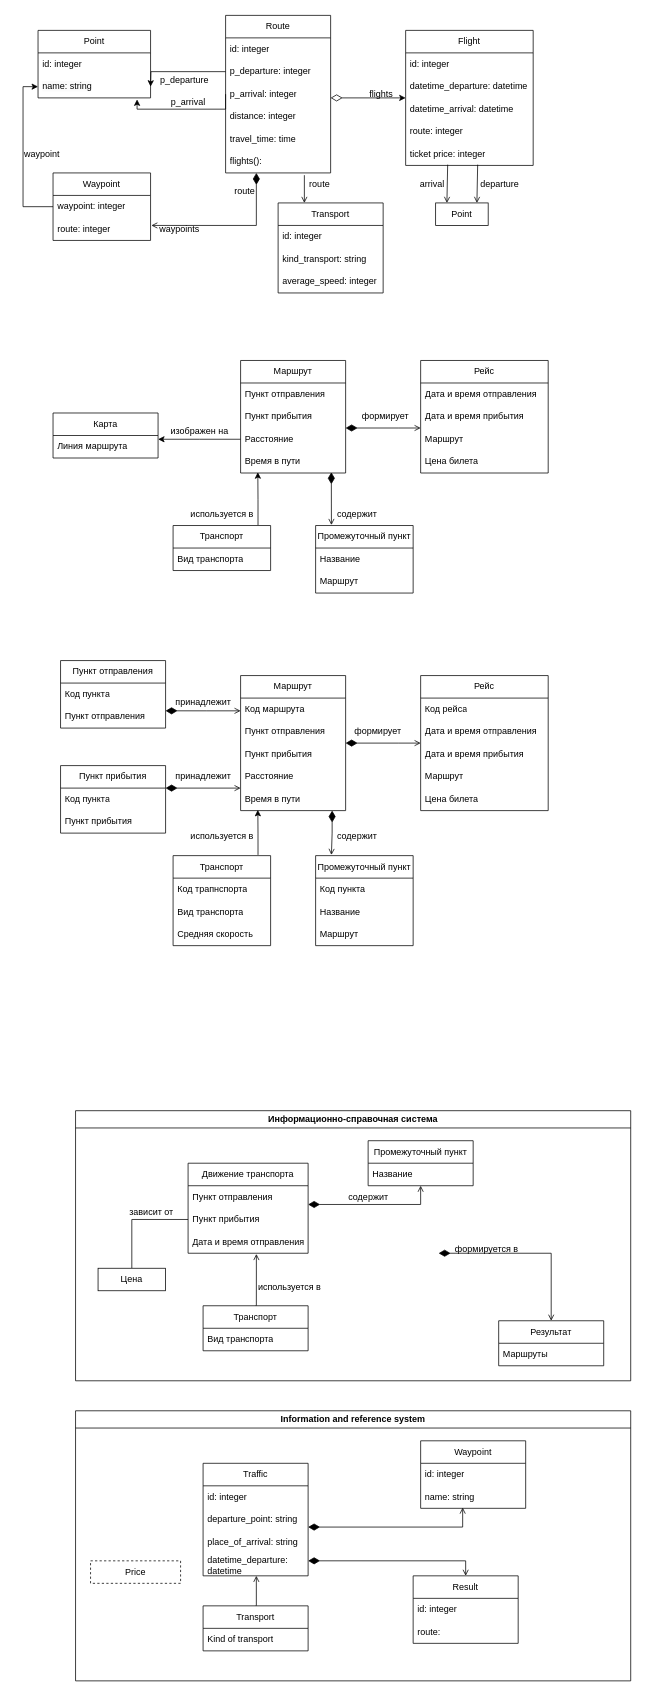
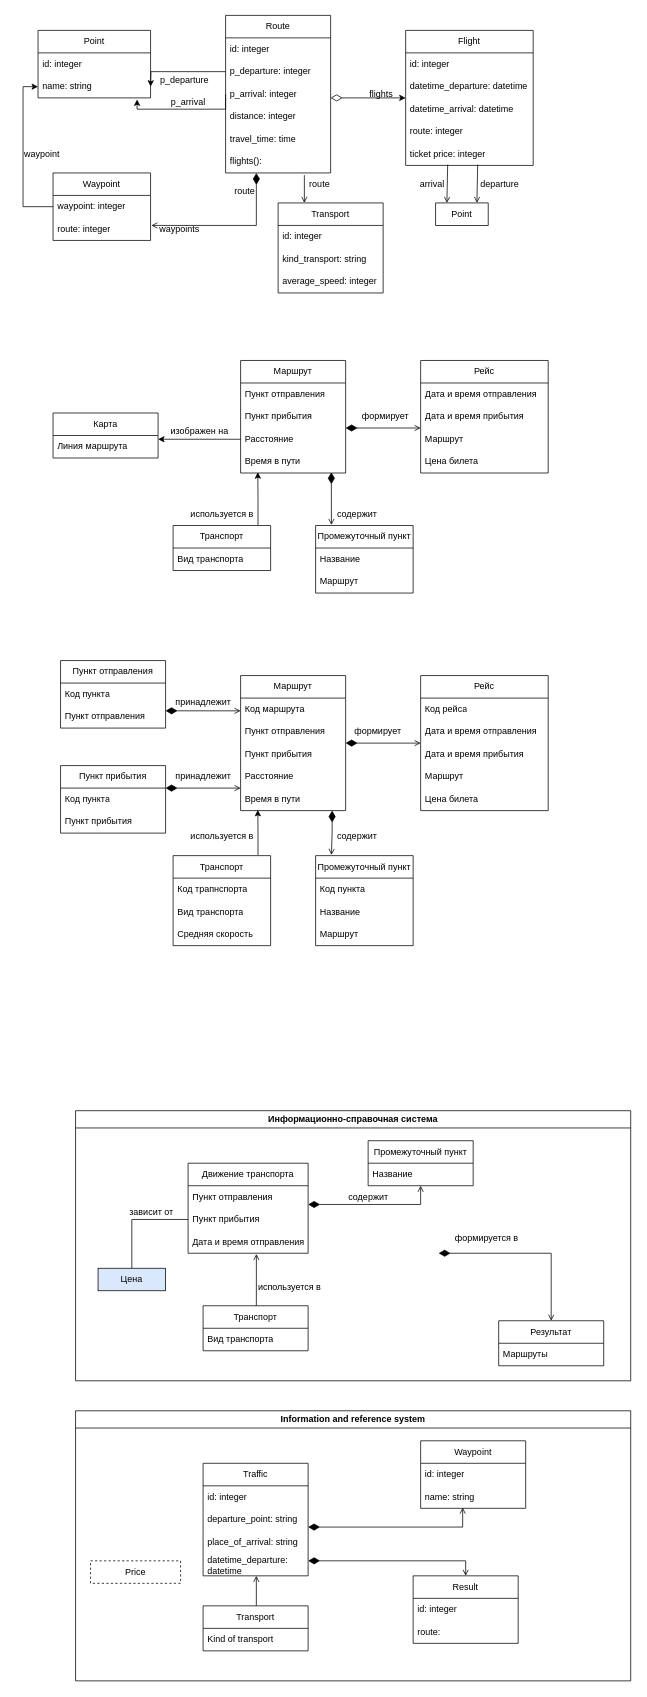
- <mxCell id="19" value="формируется в" style="text;html=1;align=left;verticalAlign=middle;resizable=0;points=[];autosize=1;strokeColor=none;fillColor=none;" parent="2" vertex="1"><mxGeometry x="504" y="170" width="110" height="30" as="geometry" /></mxCell>
+ <mxCell id="19" value="формируется в" style="text;html=1;align=left;verticalAlign=middle;resizable=0;points=[];autosize=1;strokeColor=none;fillColor=none;" parent="2" vertex="1"><mxGeometry x="504" y="155" width="110" height="30" as="geometry" /></mxCell>
- <mxCell id="16" value="Цена" style="rounded=0;whiteSpace=wrap;html=1;" parent="2" vertex="1"><mxGeometry x="30" y="210" width="90" height="30" as="geometry" /></mxCell>
+ <mxCell id="16" value="Цена" style="rounded=0;whiteSpace=wrap;html=1;fillColor=#dae8fc;" parent="2" vertex="1"><mxGeometry x="30" y="210" width="90" height="30" as="geometry" /></mxCell>
